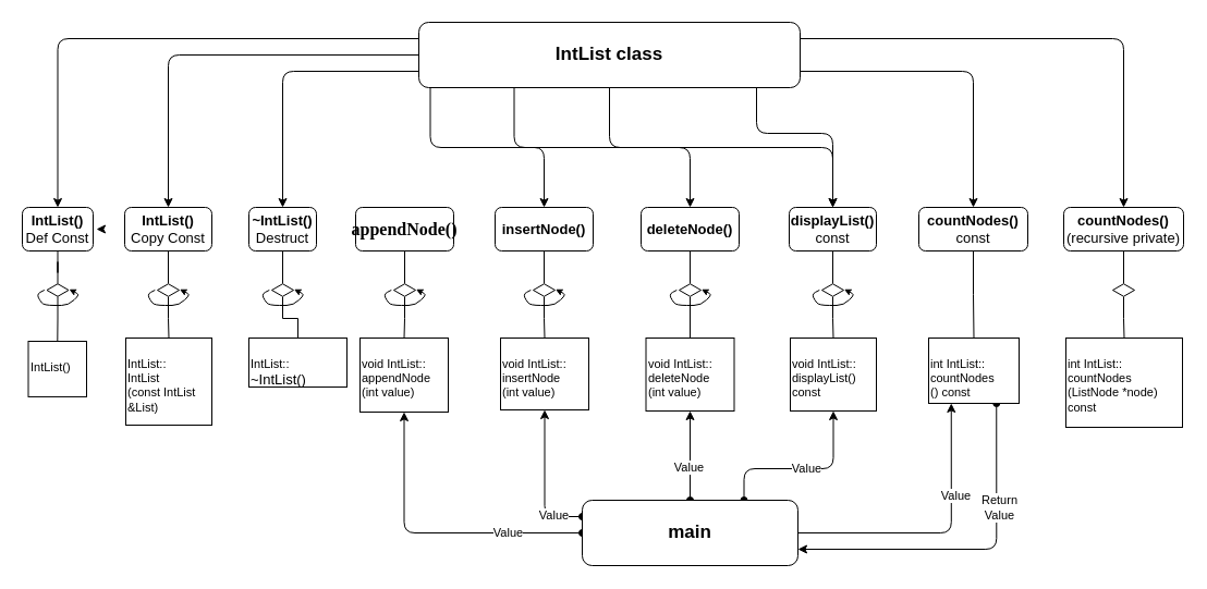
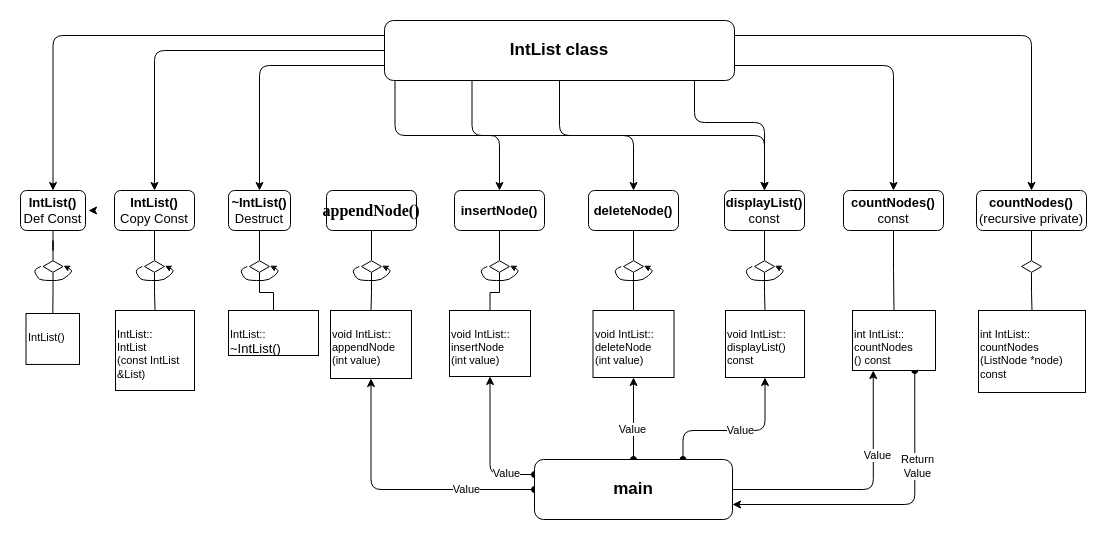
- <mxCell id="53" value="&lt;p class=&quot;MsoNormal&quot;&gt;&lt;/p&gt;&lt;span style=&quot;font-weight: 400;&quot;&gt;void IntList::&lt;br&gt;&lt;/span&gt;&lt;span style=&quot;font-weight: normal; background-color: initial;&quot;&gt;insertNode&lt;br&gt;&lt;/span&gt;&lt;span style=&quot;font-weight: normal; background-color: initial;&quot;&gt;(int&amp;nbsp;&lt;/span&gt;&lt;span style=&quot;font-weight: normal; background-color: initial;&quot;&gt;value)&lt;/span&gt;&lt;span style=&quot;font-weight: normal; background-color: initial;&quot;&gt;&lt;br&gt;&lt;/span&gt;" style="rounded=0;whiteSpace=wrap;html=1;fillStyle=auto;strokeColor=#000000;fontSize=11;fontColor=#000000;fillColor=#ffffff;align=left;verticalAlign=top;fontStyle=1" vertex="1" parent="1"><mxGeometry x="459" y="310" width="81" height="66" as="geometry" /></mxCell>
+ <mxCell id="53" value="&lt;p class=&quot;MsoNormal&quot;&gt;&lt;/p&gt;&lt;span style=&quot;font-weight: 400;&quot;&gt;void IntList::&lt;br&gt;&lt;/span&gt;&lt;span style=&quot;font-weight: normal; background-color: initial;&quot;&gt;insertNode&lt;br&gt;&lt;/span&gt;&lt;span style=&quot;font-weight: normal; background-color: initial;&quot;&gt;(int&amp;nbsp;&lt;/span&gt;&lt;span style=&quot;font-weight: normal; background-color: initial;&quot;&gt;value)&lt;/span&gt;&lt;span style=&quot;font-weight: normal; background-color: initial;&quot;&gt;&lt;br&gt;&lt;/span&gt;" style="rounded=0;whiteSpace=wrap;html=1;fillStyle=auto;strokeColor=#000000;fontSize=11;fontColor=#000000;fillColor=#ffffff;align=left;verticalAlign=top;fontStyle=1" vertex="1" parent="1"><mxGeometry x="449" y="310" width="81" height="66" as="geometry" /></mxCell>
